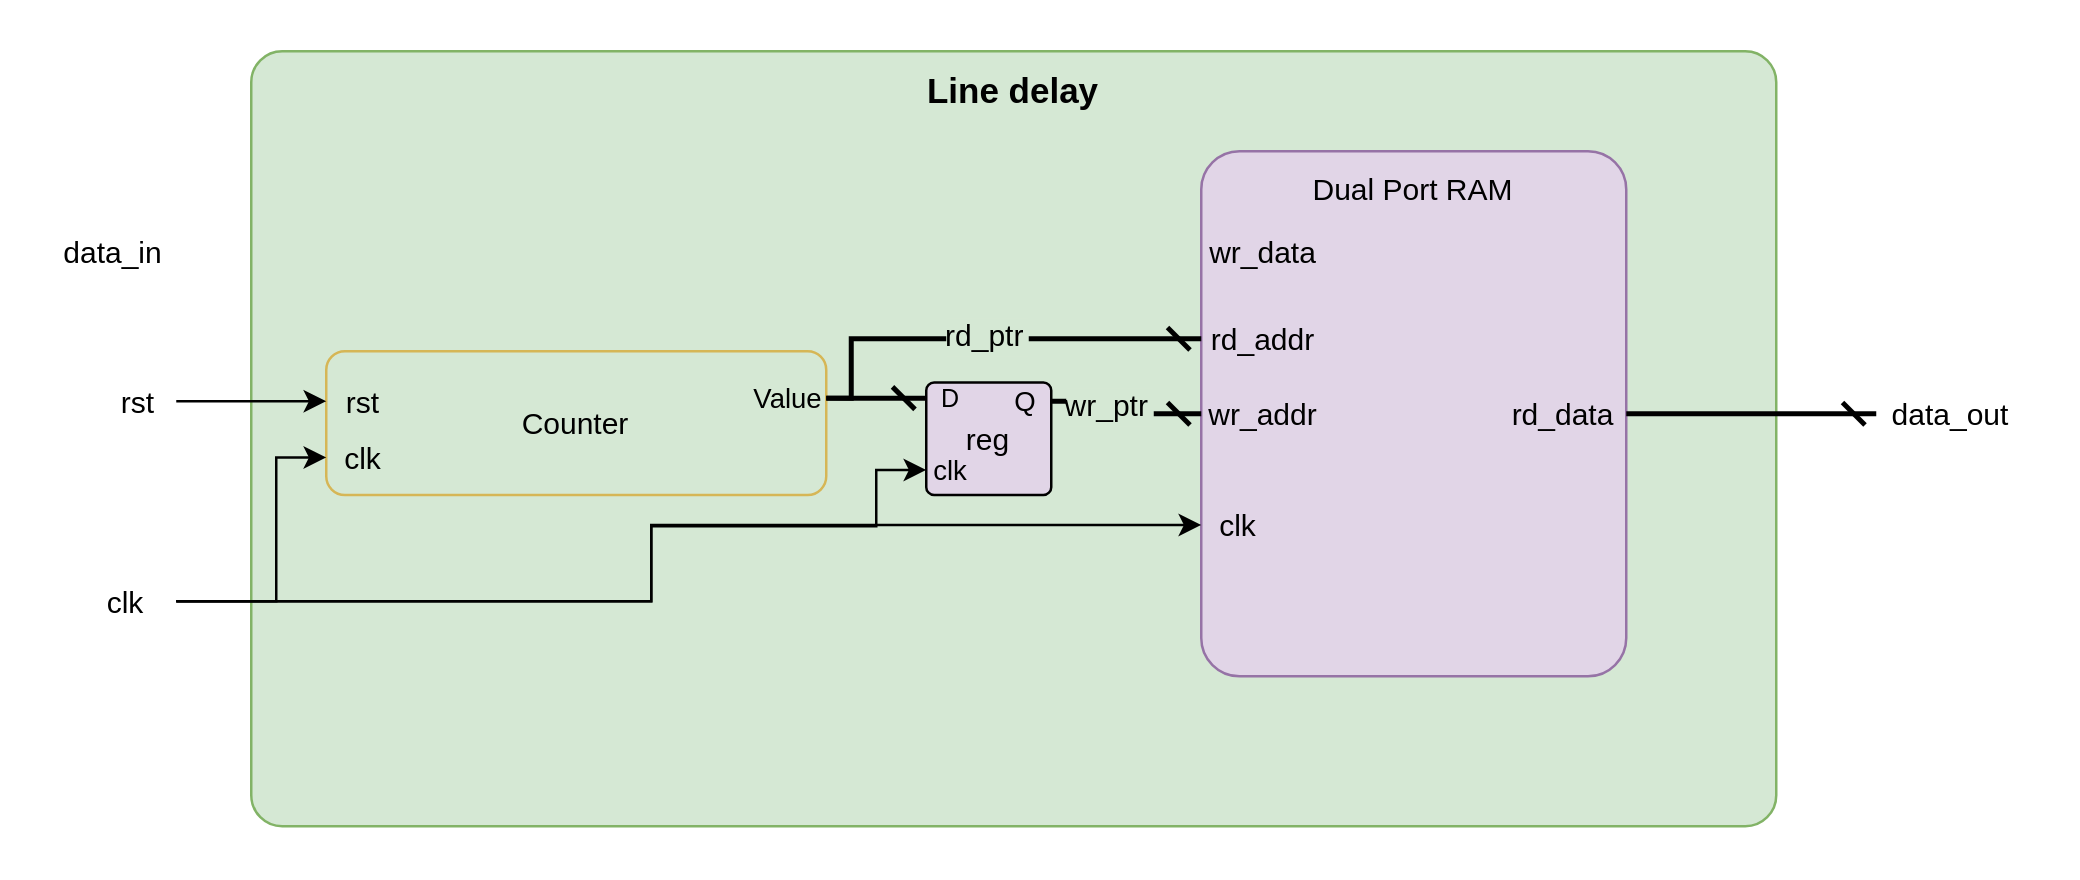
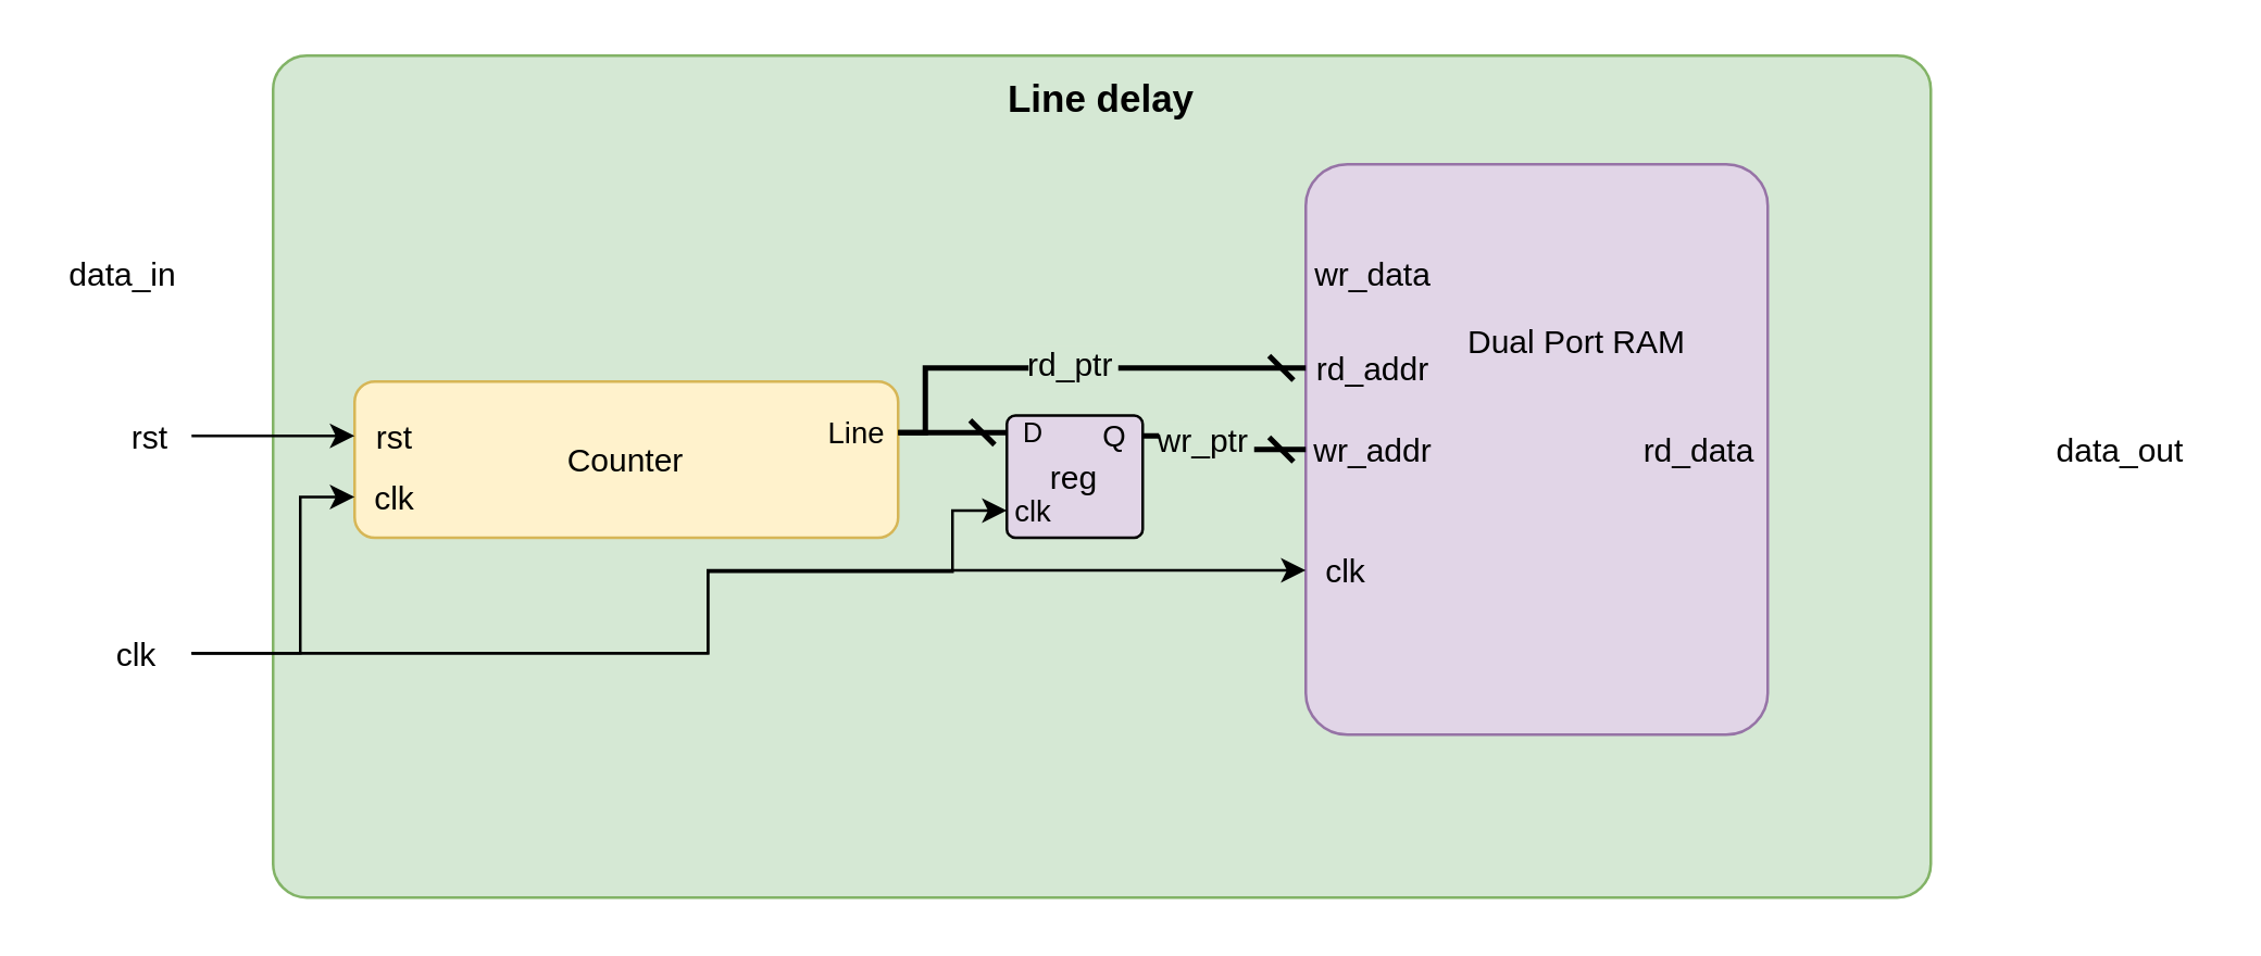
- <mxCell id="9" value="Dual Port RAM" style="text;strokeColor=none;fillColor=none;align=center;verticalAlign=middle;rounded=0;" parent="1" vertex="1"><mxGeometry x="527.5" y="60" width="75" height="30" as="geometry" /></mxCell>
+ <mxCell id="9" value="Dual Port RAM" style="text;strokeColor=none;fillColor=none;align=center;verticalAlign=middle;rounded=0;" parent="1" vertex="1"><mxGeometry x="542.5" y="110" width="75" height="30" as="geometry" /></mxCell>
- <mxCell id="23" value="Value" style="text;strokeColor=none;fillColor=none;align=center;verticalAlign=middle;rounded=0;fontSize=11;" parent="1" vertex="1"><mxGeometry x="300" y="150" width="30" height="17.5" as="geometry" /></mxCell>
+ <mxCell id="23" value="Line" style="text;strokeColor=none;fillColor=none;align=center;verticalAlign=middle;rounded=0;fontSize=11;" parent="1" vertex="1"><mxGeometry x="300" y="150" width="30" height="17.5" as="geometry" /></mxCell>
- <mxCell id="7" value="" style="edgeStyle=orthogonalEdgeStyle;rounded=0;orthogonalLoop=1;jettySize=auto;exitX=1;exitY=0.5;exitDx=0;exitDy=0;entryX=0;entryY=0.5;entryDx=0;entryDy=0;fontSize=12;strokeWidth=2;endArrow=dash;endFill=0;" parent="1" source="8" target="31" edge="1"><mxGeometry relative="1" as="geometry" /></mxCell>
- <mxCell id="10" value="Counter" style="rounded=1;arcSize=13;fillColor=#d5e8d4;strokeColor=#d6b656;" parent="1" vertex="1"><mxGeometry x="130" y="140" width="200" height="57.5" as="geometry" /></mxCell>
+ <mxCell id="10" value="Counter" style="rounded=1;arcSize=13;fillColor=#fff2cc;strokeColor=#d6b656;" parent="1" vertex="1"><mxGeometry x="130" y="140" width="200" height="57.5" as="geometry" /></mxCell>
